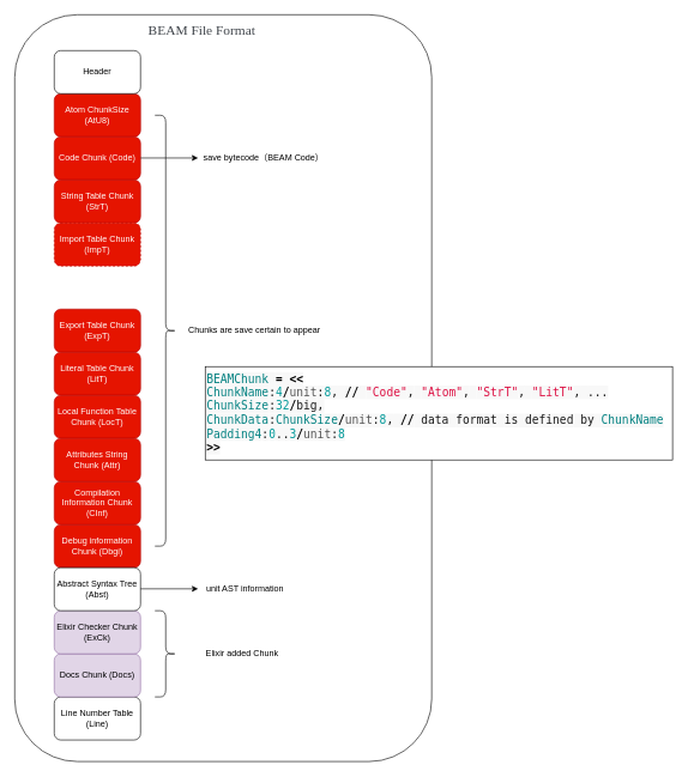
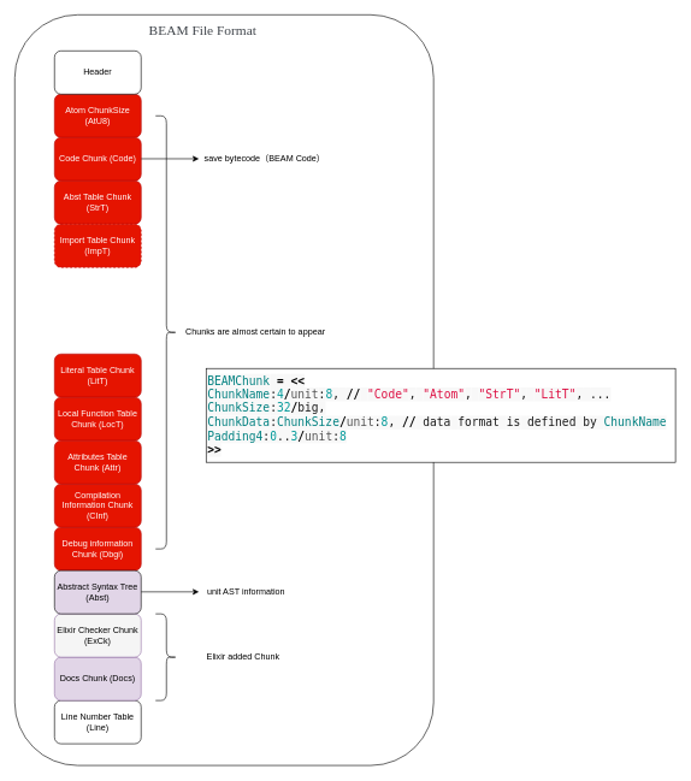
- <mxCell id="10" value="String Table Chunk (StrT)" style="rounded=1;whiteSpace=wrap;html=1;fillColor=#e51400;strokeColor=#B20000;fontColor=#ffffff;" parent="6" vertex="1"><mxGeometry y="180" width="120" height="60" as="geometry" /></mxCell>
+ <mxCell id="10" value="Abst Table Chunk (StrT)" style="rounded=1;whiteSpace=wrap;html=1;fillColor=#e51400;strokeColor=#B20000;fontColor=#ffffff;" parent="6" vertex="1"><mxGeometry y="180" width="120" height="60" as="geometry" /></mxCell>
- <mxCell id="13" value="Export Table Chunk (ExpT)" style="rounded=1;whiteSpace=wrap;html=1;fillColor=#e51400;strokeColor=#B20000;fontColor=#ffffff;" parent="6" vertex="1"><mxGeometry y="360" width="120" height="60" as="geometry" /></mxCell>
- <mxCell id="22" value="Chunks are save certain to appear" style="text;html=1;align=center;verticalAlign=middle;resizable=0;points=[];autosize=1;strokeColor=none;" parent="6" vertex="1"><mxGeometry x="172" y="377" width="211" height="26" as="geometry" /></mxCell>
+ <mxCell id="22" value="Chunks are almost certain to appear" style="text;html=1;align=center;verticalAlign=middle;resizable=0;points=[];autosize=1;strokeColor=none;" parent="6" vertex="1"><mxGeometry x="172" y="377" width="211" height="26" as="geometry" /></mxCell>
- <mxCell id="16" value="Attributes String Chunk (Attr)" style="rounded=1;whiteSpace=wrap;html=1;fillColor=#e51400;strokeColor=#B20000;fontColor=#ffffff;" parent="6" vertex="1"><mxGeometry y="540" width="120" height="60" as="geometry" /></mxCell>
+ <mxCell id="16" value="Attributes Table Chunk (Attr)" style="rounded=1;whiteSpace=wrap;html=1;fillColor=#e51400;strokeColor=#B20000;fontColor=#ffffff;" parent="6" vertex="1"><mxGeometry y="540" width="120" height="60" as="geometry" /></mxCell>
- <mxCell id="23" value="Abstract Syntax Tree (Abst)" style="rounded=1;whiteSpace=wrap;html=1;" parent="6" vertex="1"><mxGeometry y="720" width="120" height="60" as="geometry" /></mxCell>
+ <mxCell id="23" value="Abstract Syntax Tree (Abst)" style="rounded=1;whiteSpace=wrap;html=1;fillColor=#e1d5e7;" parent="6" vertex="1"><mxGeometry y="720" width="120" height="60" as="geometry" /></mxCell>
- <mxCell id="19" value="Elixir Checker Chunk (ExCk)" style="rounded=1;whiteSpace=wrap;html=1;fillColor=#e1d5e7;strokeColor=#9673a6;" parent="6" vertex="1"><mxGeometry y="780" width="120" height="60" as="geometry" /></mxCell>
+ <mxCell id="19" value="Elixir Checker Chunk (ExCk)" style="rounded=1;whiteSpace=wrap;html=1;fillColor=#f5f5f5;strokeColor=#9673a6;" parent="6" vertex="1"><mxGeometry y="780" width="120" height="60" as="geometry" /></mxCell>
